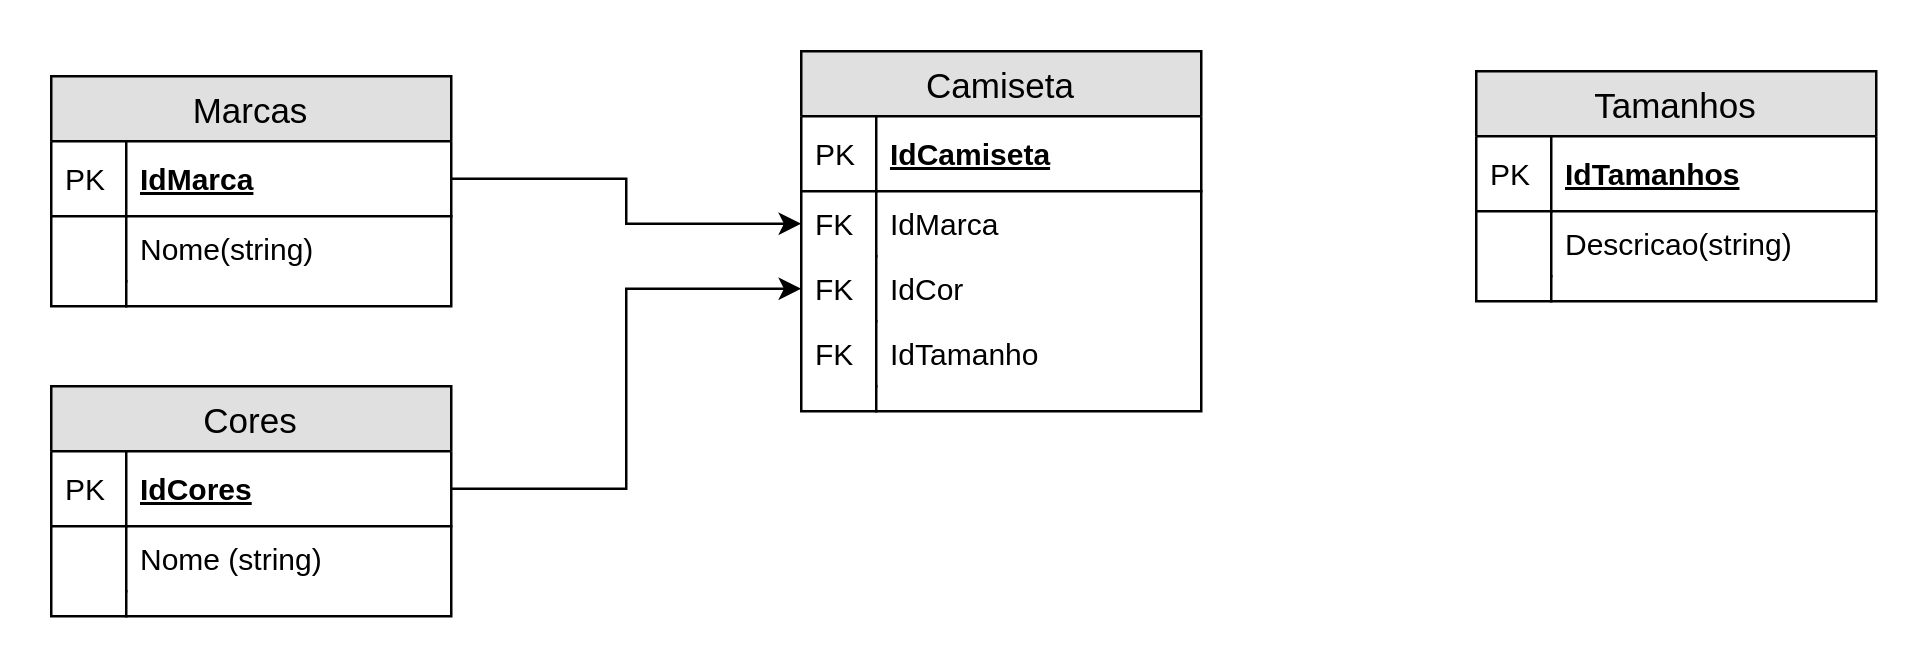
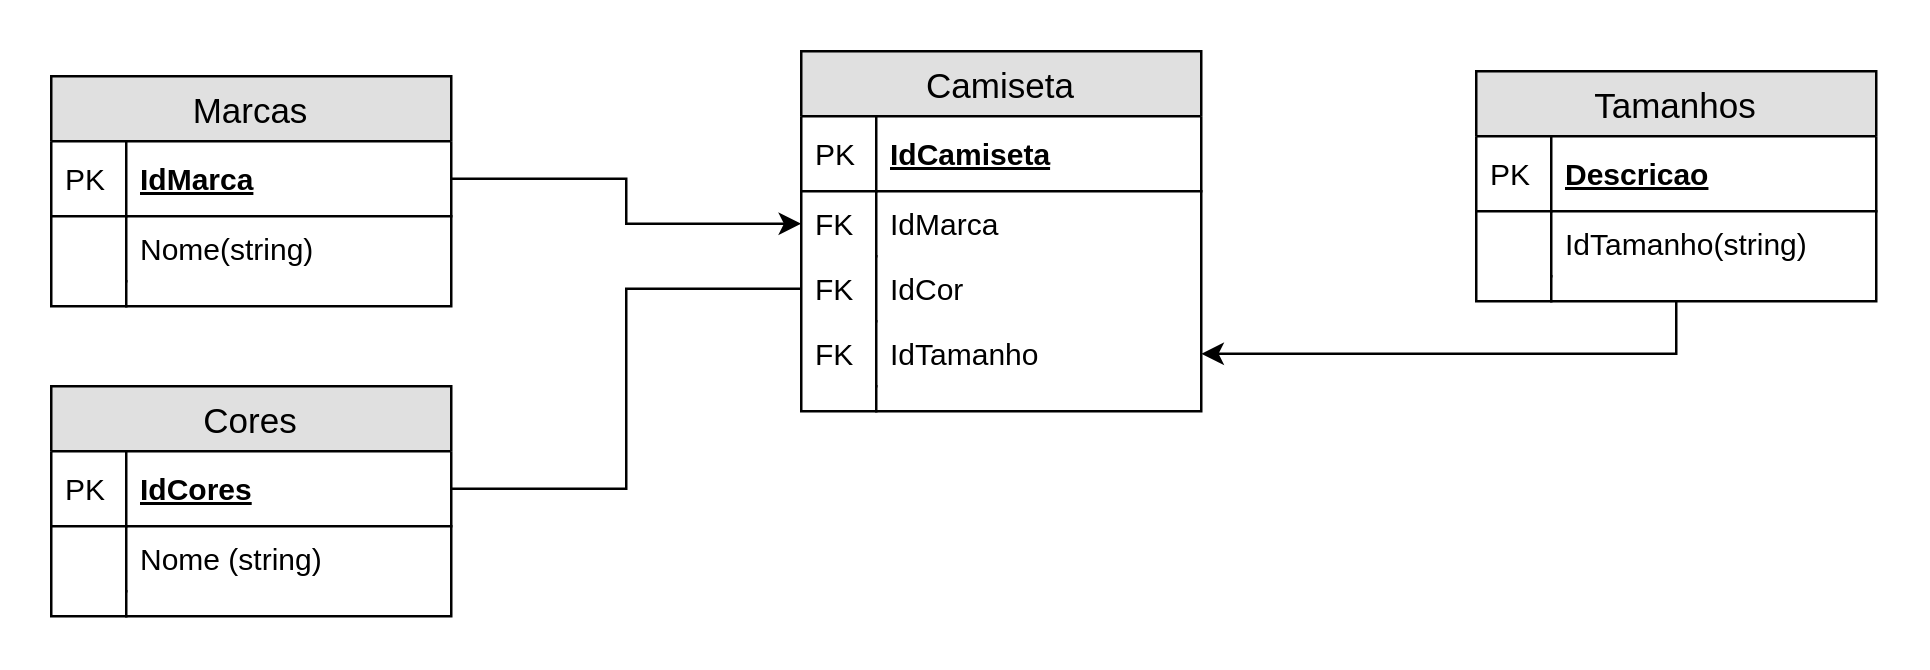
- <mxCell id="29" value="IdTamanhos" style="shape=partialRectangle;top=0;left=0;right=0;bottom=1;align=left;verticalAlign=middle;fillColor=none;spacingLeft=34;spacingRight=4;overflow=hidden;rotatable=0;points=[[0,0.5],[1,0.5]];portConstraint=eastwest;dropTarget=0;fontStyle=5;fontSize=12;" parent="28" vertex="1"><mxGeometry y="26" width="160" height="30" as="geometry" /></mxCell>
+ <mxCell id="29" value="Descricao" style="shape=partialRectangle;top=0;left=0;right=0;bottom=1;align=left;verticalAlign=middle;fillColor=none;spacingLeft=34;spacingRight=4;overflow=hidden;rotatable=0;points=[[0,0.5],[1,0.5]];portConstraint=eastwest;dropTarget=0;fontStyle=5;fontSize=12;" parent="28" vertex="1"><mxGeometry y="26" width="160" height="30" as="geometry" /></mxCell>
- <mxCell id="31" value="Descricao(string)" style="shape=partialRectangle;top=0;left=0;right=0;bottom=0;align=left;verticalAlign=top;fillColor=none;spacingLeft=34;spacingRight=4;overflow=hidden;rotatable=0;points=[[0,0.5],[1,0.5]];portConstraint=eastwest;dropTarget=0;fontSize=12;" parent="28" vertex="1"><mxGeometry y="56" width="160" height="26" as="geometry" /></mxCell>
+ <mxCell id="31" value="IdTamanho(string)" style="shape=partialRectangle;top=0;left=0;right=0;bottom=0;align=left;verticalAlign=top;fillColor=none;spacingLeft=34;spacingRight=4;overflow=hidden;rotatable=0;points=[[0,0.5],[1,0.5]];portConstraint=eastwest;dropTarget=0;fontSize=12;" parent="28" vertex="1"><mxGeometry y="56" width="160" height="26" as="geometry" /></mxCell>
- <mxCell id="36" style="edgeStyle=orthogonalEdgeStyle;rounded=0;orthogonalLoop=1;jettySize=auto;html=1;entryX=0;entryY=0.5;entryDx=0;entryDy=0;" parent="1" source="21" target="7" edge="1"><mxGeometry relative="1" as="geometry" /></mxCell>
+ <mxCell id="36" style="edgeStyle=orthogonalEdgeStyle;rounded=0;orthogonalLoop=1;jettySize=auto;html=1;entryX=0;entryY=0.5;entryDx=0;entryDy=0;endArrow=none;" parent="1" source="21" target="7" edge="1"><mxGeometry relative="1" as="geometry" /></mxCell>
+ <mxCell id="27" style="edgeStyle=orthogonalEdgeStyle;rounded=0;orthogonalLoop=1;jettySize=auto;html=1;entryX=1;entryY=0.5;entryDx=0;entryDy=0;" parent="1" source="28" target="9" edge="1"><mxGeometry relative="1" as="geometry" /></mxCell>
